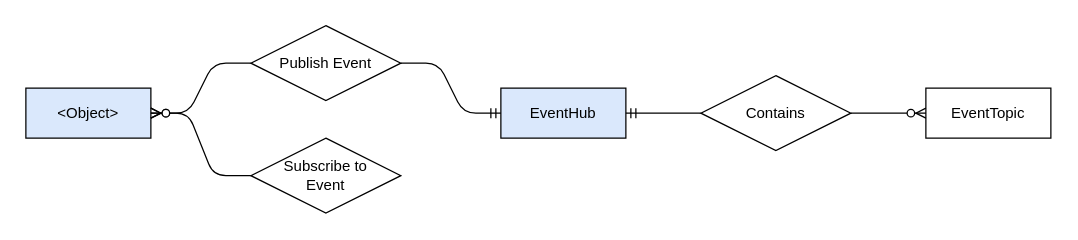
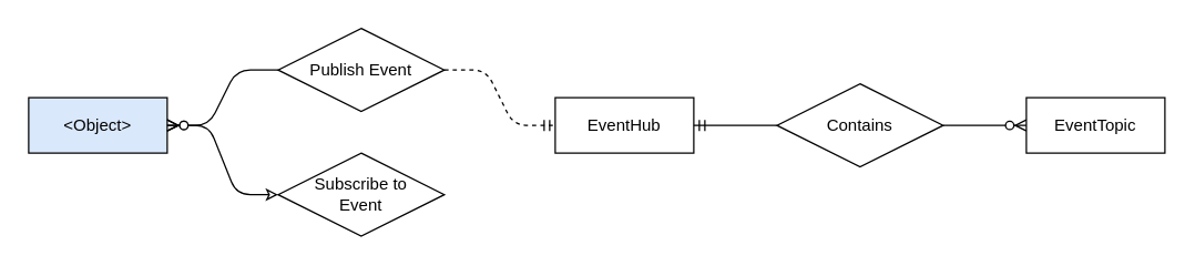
- <mxCell id="12" value="" style="edgeStyle=entityRelationEdgeStyle;fontSize=12;html=1;endArrow=ERmandOne;exitX=1;exitY=0.5;exitDx=0;exitDy=0;entryX=0;entryY=0.5;entryDx=0;entryDy=0;" edge="1" parent="1" source="8" target="2"><mxGeometry width="100" height="100" relative="1" as="geometry"><mxPoint x="330" y="150" as="sourcePoint" /><mxPoint x="410" y="160" as="targetPoint" /></mxGeometry></mxCell>
+ <mxCell id="12" value="" style="edgeStyle=entityRelationEdgeStyle;fontSize=12;html=1;endArrow=ERmandOne;exitX=1;exitY=0.5;exitDx=0;exitDy=0;entryX=0;entryY=0.5;entryDx=0;entryDy=0;dashed=1;" edge="1" parent="1" source="8" target="2"><mxGeometry width="100" height="100" relative="1" as="geometry"><mxPoint x="330" y="150" as="sourcePoint" /><mxPoint x="410" y="160" as="targetPoint" /></mxGeometry></mxCell>
- <mxCell id="2" value="EventHub" style="whiteSpace=wrap;html=1;align=center;fillColor=#dae8fc;" vertex="1" parent="1"><mxGeometry x="400" y="70" width="100" height="40" as="geometry" /></mxCell>
+ <mxCell id="2" value="EventHub" style="whiteSpace=wrap;html=1;align=center;" vertex="1" parent="1"><mxGeometry x="400" y="70" width="100" height="40" as="geometry" /></mxCell>
- <mxCell id="11" value="" style="edgeStyle=entityRelationEdgeStyle;fontSize=12;html=1;endArrow=none;endFill=0;startArrow=ERzeroToMany;exitX=1;exitY=0.5;exitDx=0;exitDy=0;entryX=0;entryY=0.5;entryDx=0;entryDy=0;" edge="1" parent="1" source="7" target="9"><mxGeometry width="100" height="100" relative="1" as="geometry"><mxPoint x="130" y="100" as="sourcePoint" /><mxPoint x="190" y="70" as="targetPoint" /></mxGeometry></mxCell>
+ <mxCell id="11" value="" style="edgeStyle=entityRelationEdgeStyle;fontSize=12;html=1;endArrow=classic;endFill=0;startArrow=ERzeroToMany;exitX=1;exitY=0.5;exitDx=0;exitDy=0;entryX=0;entryY=0.5;entryDx=0;entryDy=0;" edge="1" parent="1" source="7" target="9"><mxGeometry width="100" height="100" relative="1" as="geometry"><mxPoint x="130" y="100" as="sourcePoint" /><mxPoint x="190" y="70" as="targetPoint" /></mxGeometry></mxCell>
